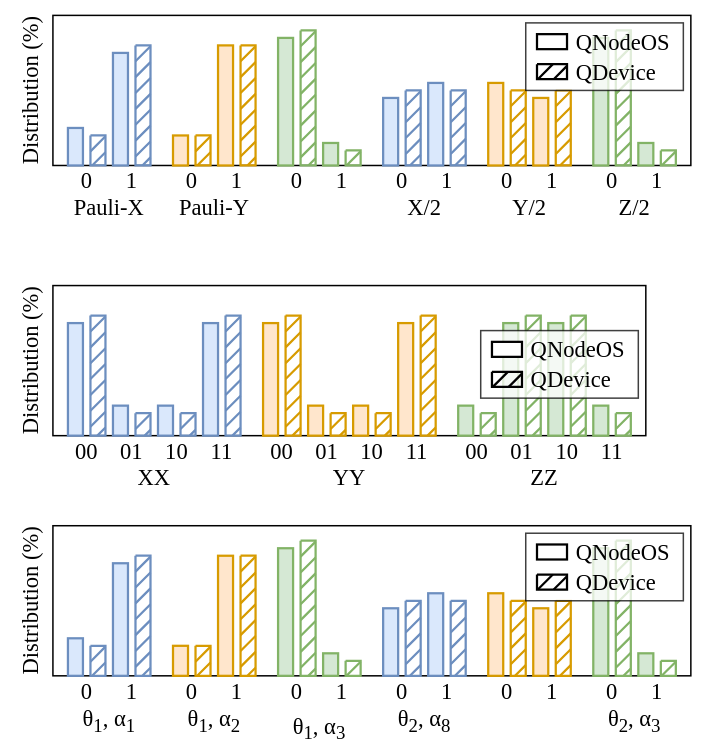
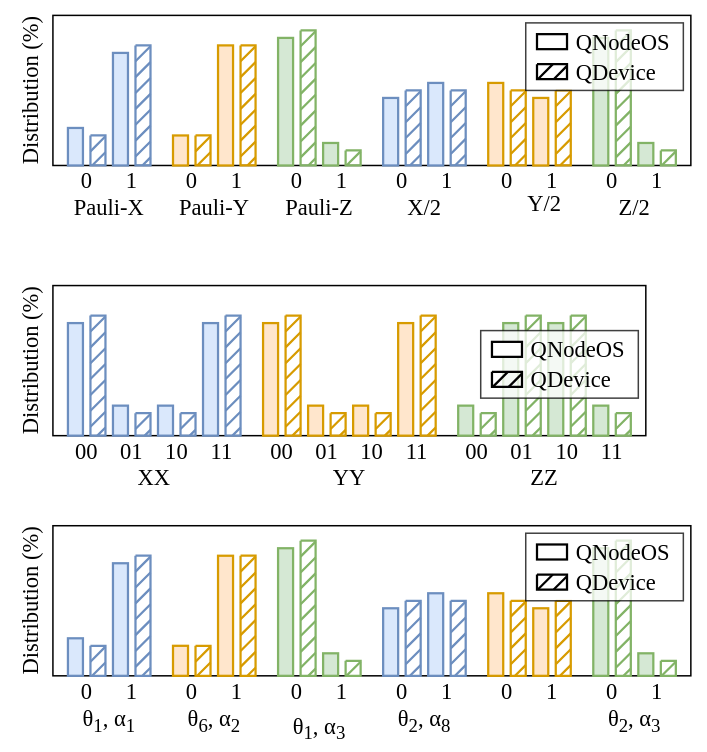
+ <mxCell id="70" value="Pauli-Z" style="text;html=1;strokeColor=none;fillColor=none;align=center;verticalAlign=middle;whiteSpace=wrap;rounded=0;fontSize=30;fontFamily=Times New Roman;" parent="1" vertex="1"><mxGeometry x="370" y="265" width="110" height="20" as="geometry" /></mxCell>
- <mxCell id="90" value="Y/2" style="text;html=1;strokeColor=none;fillColor=none;align=center;verticalAlign=middle;whiteSpace=wrap;rounded=0;fontSize=30;fontFamily=Times New Roman;" vertex="1" parent="1"><mxGeometry x="650" y="265" width="110" height="20" as="geometry" /></mxCell>
+ <mxCell id="90" value="Y/2" style="text;html=1;strokeColor=none;fillColor=none;align=center;verticalAlign=middle;whiteSpace=wrap;rounded=0;fontSize=30;fontFamily=Times New Roman;" vertex="1" parent="1"><mxGeometry x="670" y="260" width="110" height="20" as="geometry" /></mxCell>
- <mxCell id="131" value="θ&lt;sub&gt;1&lt;/sub&gt;, α&lt;sub&gt;2&lt;/sub&gt;" style="text;html=1;strokeColor=none;fillColor=none;align=center;verticalAlign=middle;whiteSpace=wrap;rounded=0;fontSize=30;fontFamily=Times New Roman;" vertex="1" parent="1"><mxGeometry x="230" y="950" width="110" height="20" as="geometry" /></mxCell>
+ <mxCell id="131" value="θ&lt;sub&gt;6&lt;/sub&gt;, α&lt;sub&gt;2&lt;/sub&gt;" style="text;html=1;strokeColor=none;fillColor=none;align=center;verticalAlign=middle;whiteSpace=wrap;rounded=0;fontSize=30;fontFamily=Times New Roman;" vertex="1" parent="1"><mxGeometry x="230" y="950" width="110" height="20" as="geometry" /></mxCell>
